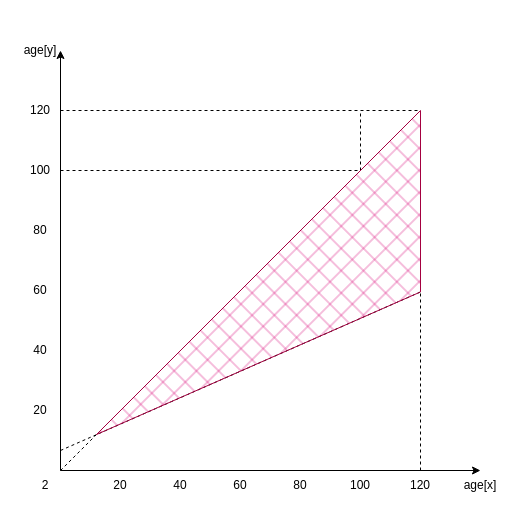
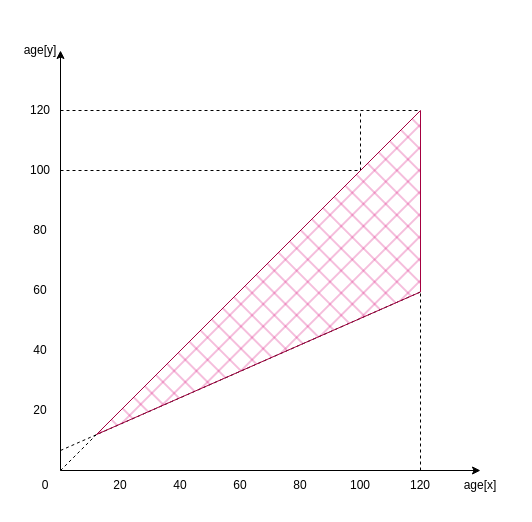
- <mxCell id="27" value="2" style="shape=partialRectangle;html=1;whiteSpace=wrap;connectable=0;strokeColor=inherit;overflow=hidden;fillColor=none;top=0;left=0;bottom=0;right=0;pointerEvents=1;" vertex="1" parent="26"><mxGeometry width="30" height="30" as="geometry"><mxRectangle width="30" height="30" as="alternateBounds" /></mxGeometry></mxCell>
+ <mxCell id="27" value="0" style="shape=partialRectangle;html=1;whiteSpace=wrap;connectable=0;strokeColor=inherit;overflow=hidden;fillColor=none;top=0;left=0;bottom=0;right=0;pointerEvents=1;" vertex="1" parent="26"><mxGeometry width="30" height="30" as="geometry"><mxRectangle width="30" height="30" as="alternateBounds" /></mxGeometry></mxCell>
